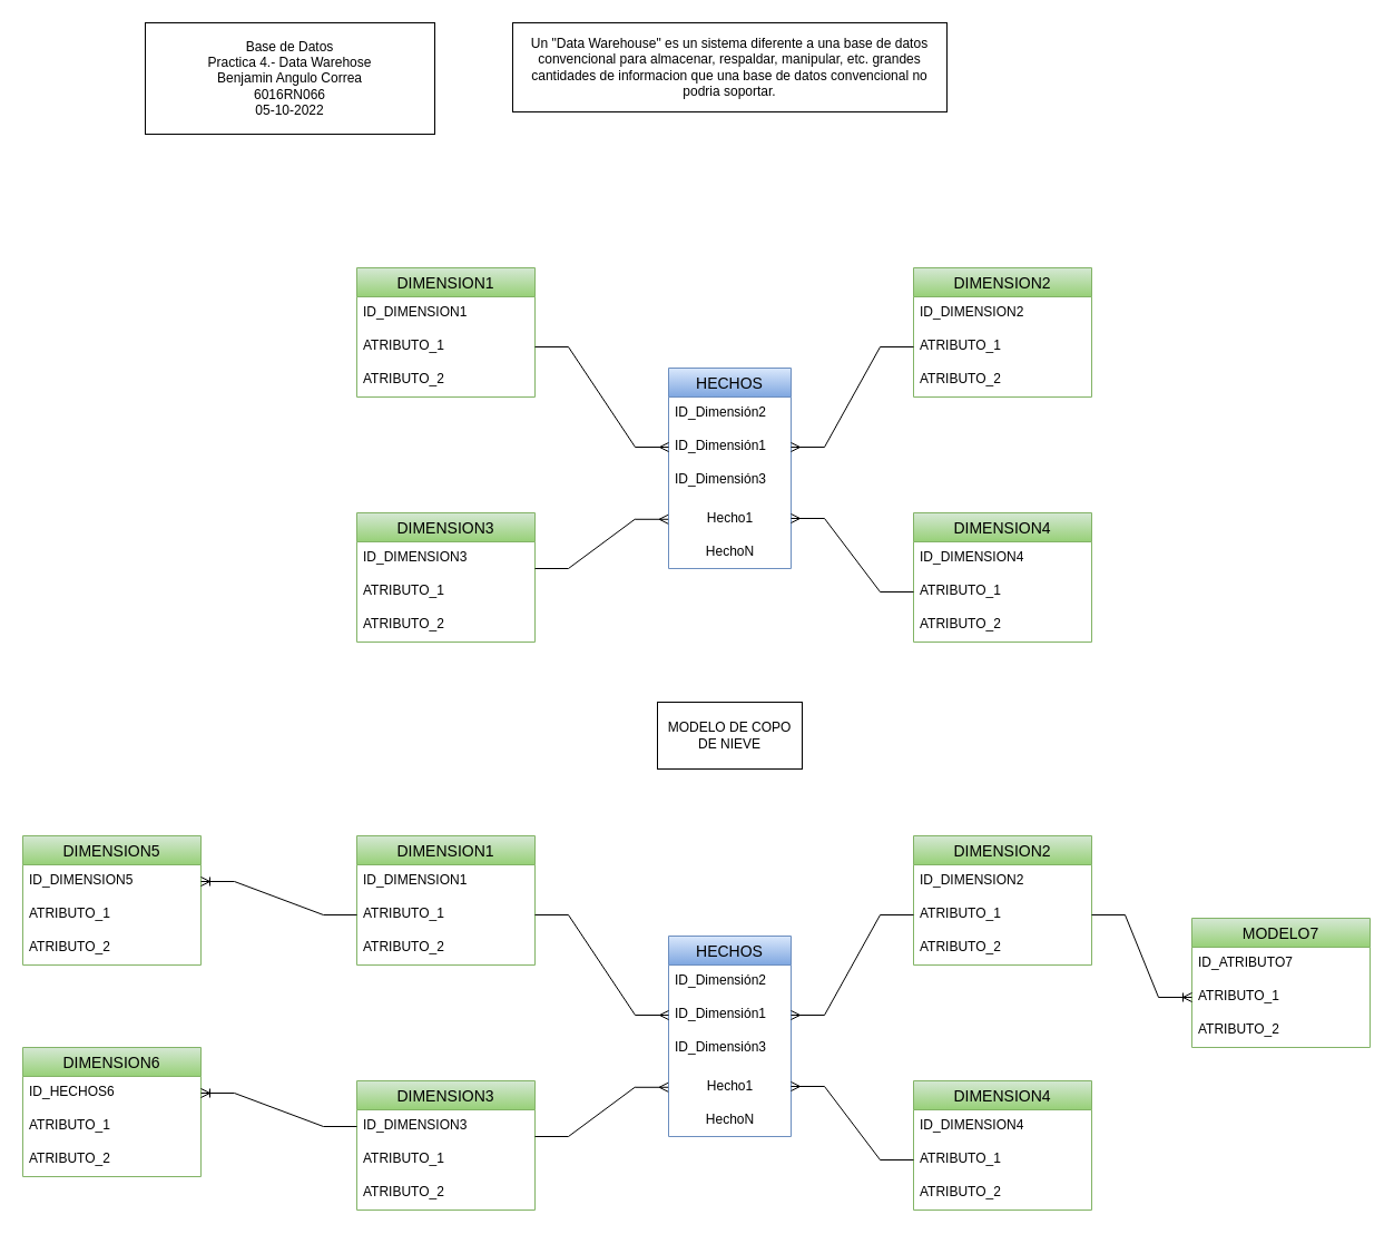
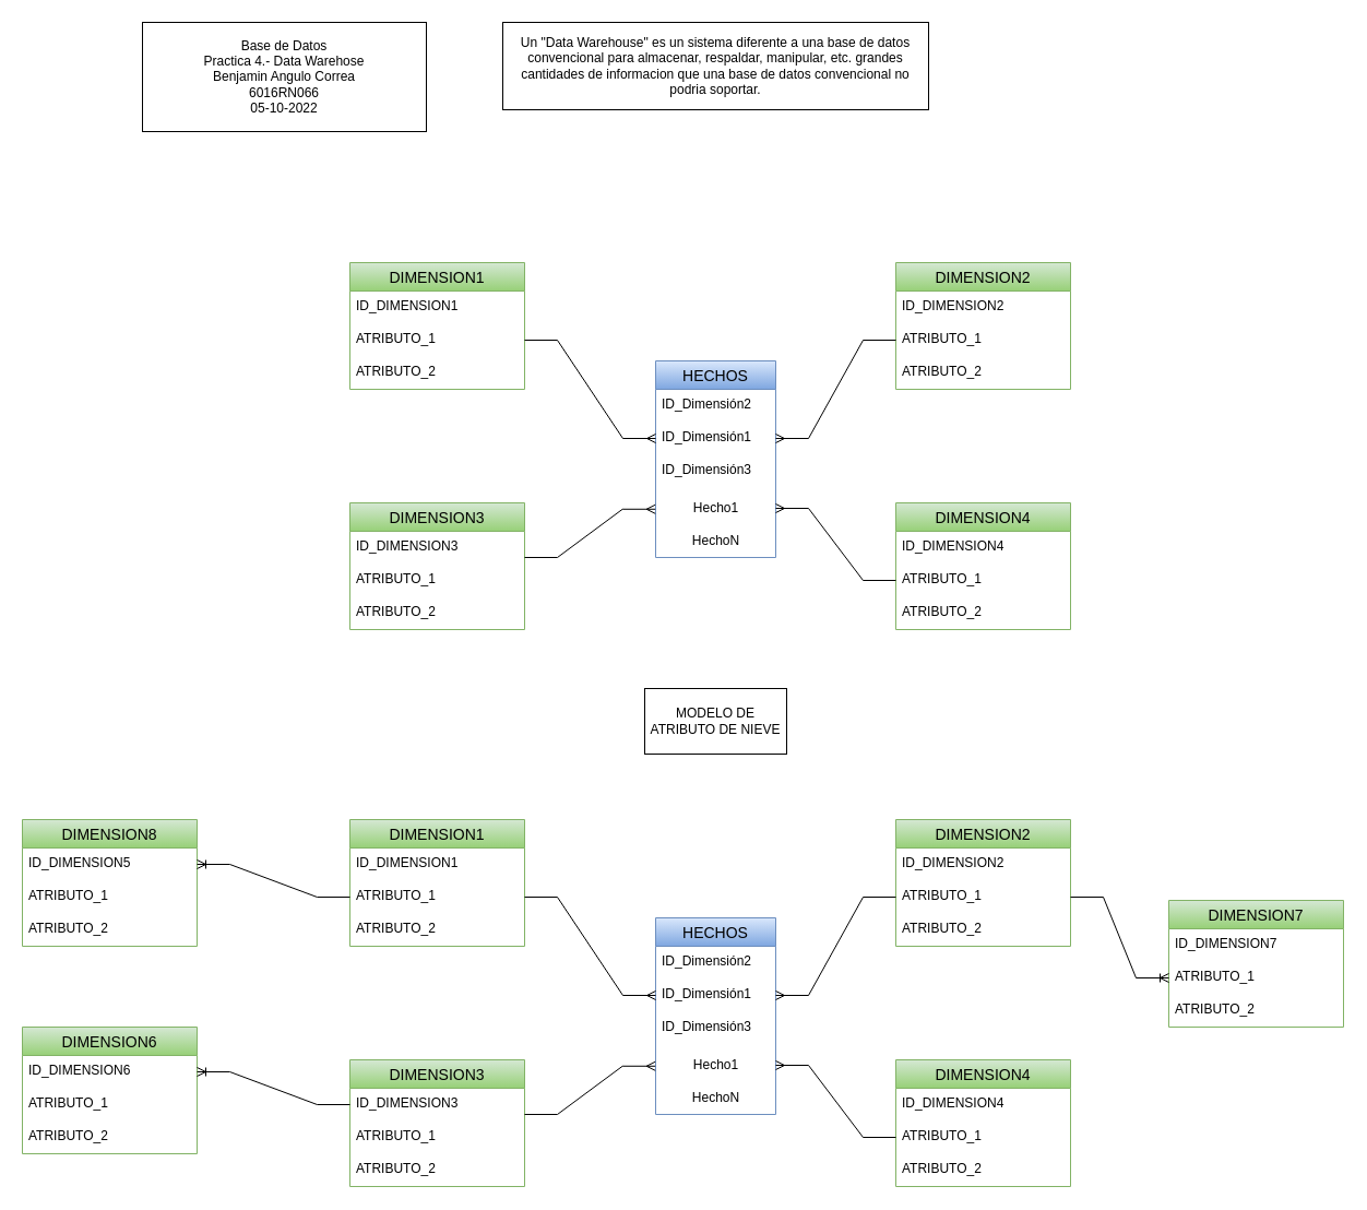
- <mxCell id="29" value="MODELO DE COPO DE NIEVE" style="rounded=0;whiteSpace=wrap;html=1;" vertex="1" parent="1"><mxGeometry x="590" y="630" width="130" height="60" as="geometry" /></mxCell>
+ <mxCell id="29" value="MODELO DE ATRIBUTO DE NIEVE" style="rounded=0;whiteSpace=wrap;html=1;" vertex="1" parent="1"><mxGeometry x="590" y="630" width="130" height="60" as="geometry" /></mxCell>
- <mxCell id="56" value="DIMENSION5" style="swimlane;fontStyle=0;childLayout=stackLayout;horizontal=1;startSize=26;horizontalStack=0;resizeParent=1;resizeParentMax=0;resizeLast=0;collapsible=1;marginBottom=0;align=center;fontSize=14;fillColor=#d5e8d4;strokeColor=#82b366;gradientColor=#97d077;" vertex="1" parent="1"><mxGeometry x="20" y="750" width="160" height="116" as="geometry" /></mxCell>
+ <mxCell id="56" value="DIMENSION8" style="swimlane;fontStyle=0;childLayout=stackLayout;horizontal=1;startSize=26;horizontalStack=0;resizeParent=1;resizeParentMax=0;resizeLast=0;collapsible=1;marginBottom=0;align=center;fontSize=14;fillColor=#d5e8d4;strokeColor=#82b366;gradientColor=#97d077;" vertex="1" parent="1"><mxGeometry x="20" y="750" width="160" height="116" as="geometry" /></mxCell>
- <mxCell id="66" value="MODELO7" style="swimlane;fontStyle=0;childLayout=stackLayout;horizontal=1;startSize=26;horizontalStack=0;resizeParent=1;resizeParentMax=0;resizeLast=0;collapsible=1;marginBottom=0;align=center;fontSize=14;fillColor=#d5e8d4;strokeColor=#82b366;gradientColor=#97d077;" vertex="1" parent="1"><mxGeometry x="1070" y="824" width="160" height="116" as="geometry" /></mxCell>
+ <mxCell id="66" value="DIMENSION7" style="swimlane;fontStyle=0;childLayout=stackLayout;horizontal=1;startSize=26;horizontalStack=0;resizeParent=1;resizeParentMax=0;resizeLast=0;collapsible=1;marginBottom=0;align=center;fontSize=14;fillColor=#d5e8d4;strokeColor=#82b366;gradientColor=#97d077;" vertex="1" parent="1"><mxGeometry x="1070" y="824" width="160" height="116" as="geometry" /></mxCell>
- <mxCell id="67" value="ID_ATRIBUTO7" style="text;strokeColor=none;fillColor=none;spacingLeft=4;spacingRight=4;overflow=hidden;rotatable=0;points=[[0,0.5],[1,0.5]];portConstraint=eastwest;fontSize=12;" vertex="1" parent="66"><mxGeometry y="26" width="160" height="30" as="geometry" /></mxCell>
+ <mxCell id="67" value="ID_DIMENSION7" style="text;strokeColor=none;fillColor=none;spacingLeft=4;spacingRight=4;overflow=hidden;rotatable=0;points=[[0,0.5],[1,0.5]];portConstraint=eastwest;fontSize=12;" vertex="1" parent="66"><mxGeometry y="26" width="160" height="30" as="geometry" /></mxCell>
- <mxCell id="61" value="ID_HECHOS6" style="text;strokeColor=none;fillColor=none;spacingLeft=4;spacingRight=4;overflow=hidden;rotatable=0;points=[[0,0.5],[1,0.5]];portConstraint=eastwest;fontSize=12;" vertex="1" parent="60"><mxGeometry y="26" width="160" height="30" as="geometry" /></mxCell>
+ <mxCell id="61" value="ID_DIMENSION6" style="text;strokeColor=none;fillColor=none;spacingLeft=4;spacingRight=4;overflow=hidden;rotatable=0;points=[[0,0.5],[1,0.5]];portConstraint=eastwest;fontSize=12;" vertex="1" parent="60"><mxGeometry y="26" width="160" height="30" as="geometry" /></mxCell>
